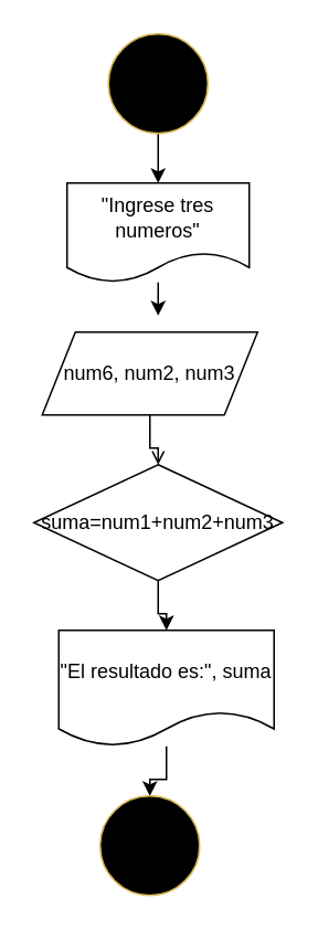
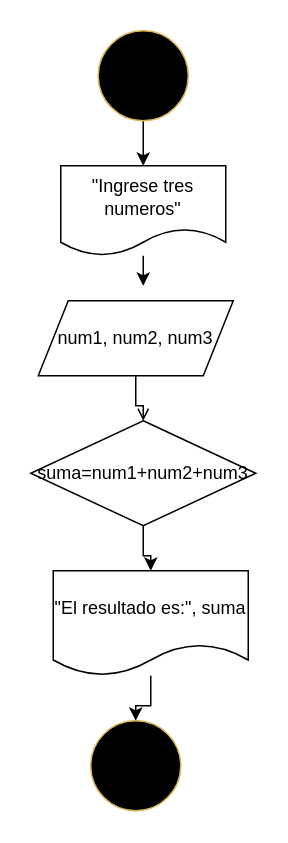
- <mxCell id="7" value="num6, num2, num3" style="shape=parallelogram;perimeter=parallelogramPerimeter;whiteSpace=wrap;html=1;fixedSize=1;" vertex="1" parent="1"><mxGeometry x="25" y="200" width="130" height="50" as="geometry" /></mxCell>
+ <mxCell id="7" value="num1, num2, num3" style="shape=parallelogram;perimeter=parallelogramPerimeter;whiteSpace=wrap;html=1;fixedSize=1;" vertex="1" parent="1"><mxGeometry x="25" y="200" width="130" height="50" as="geometry" /></mxCell>
